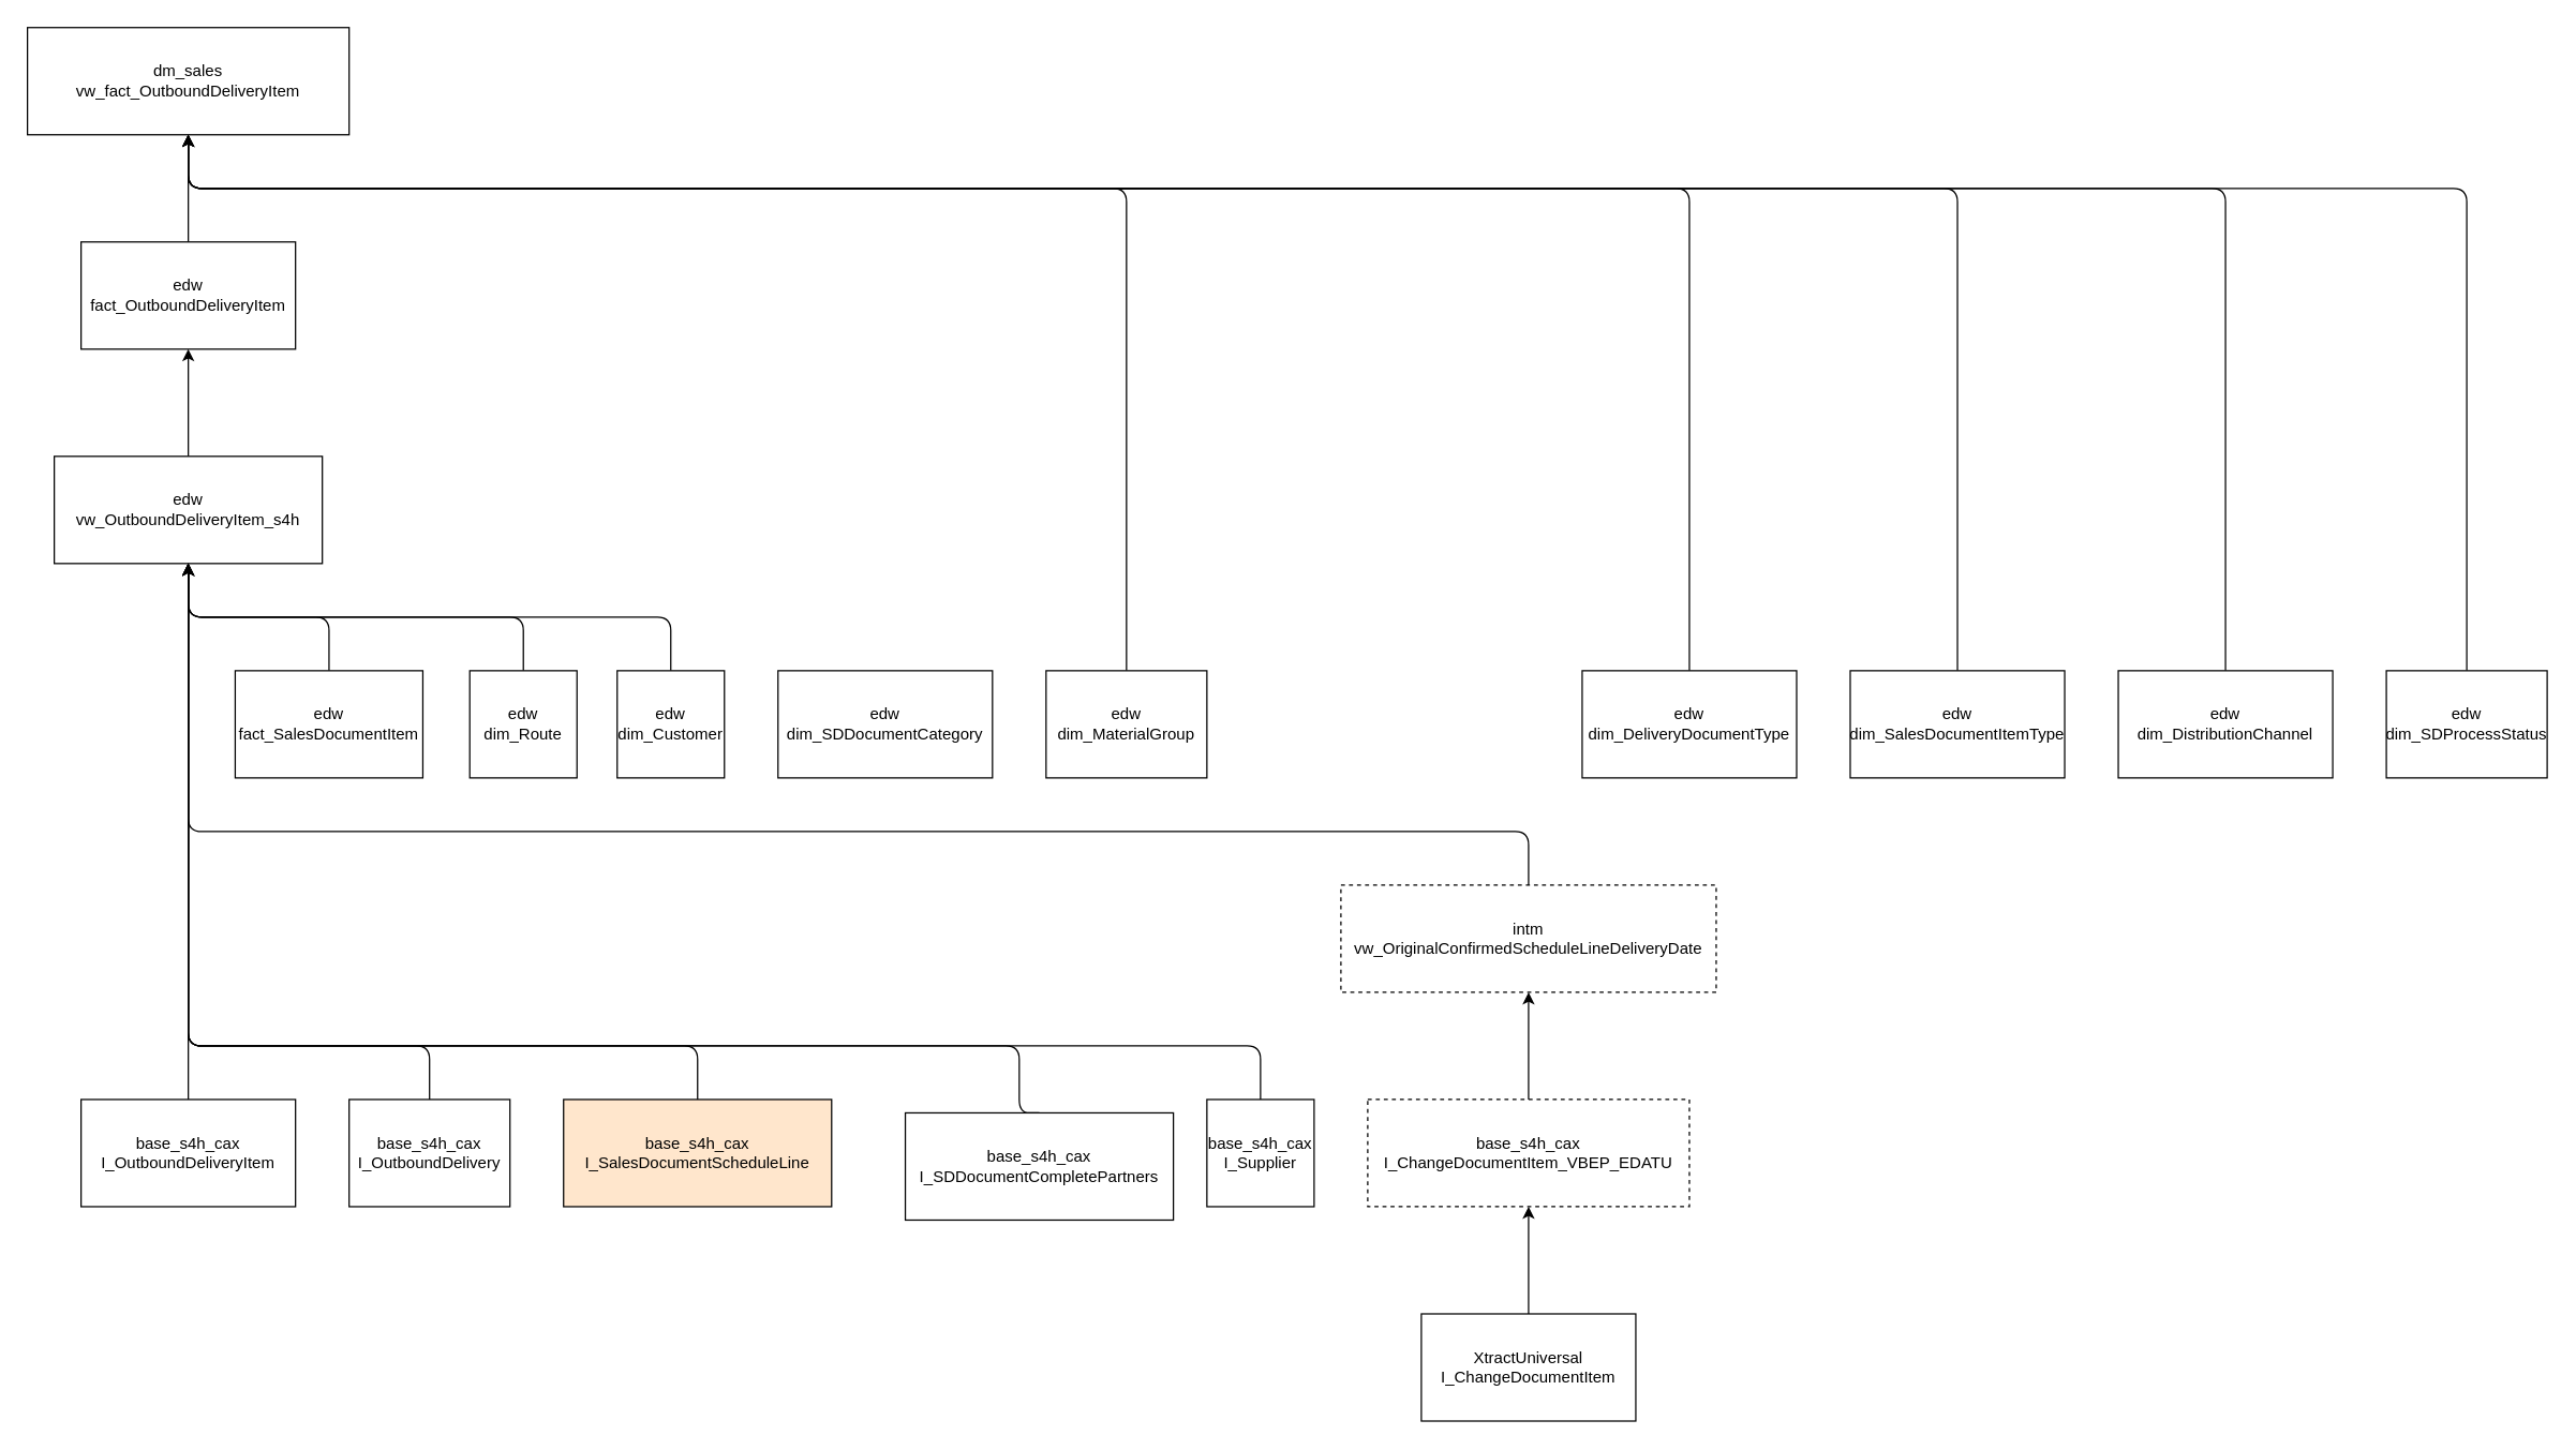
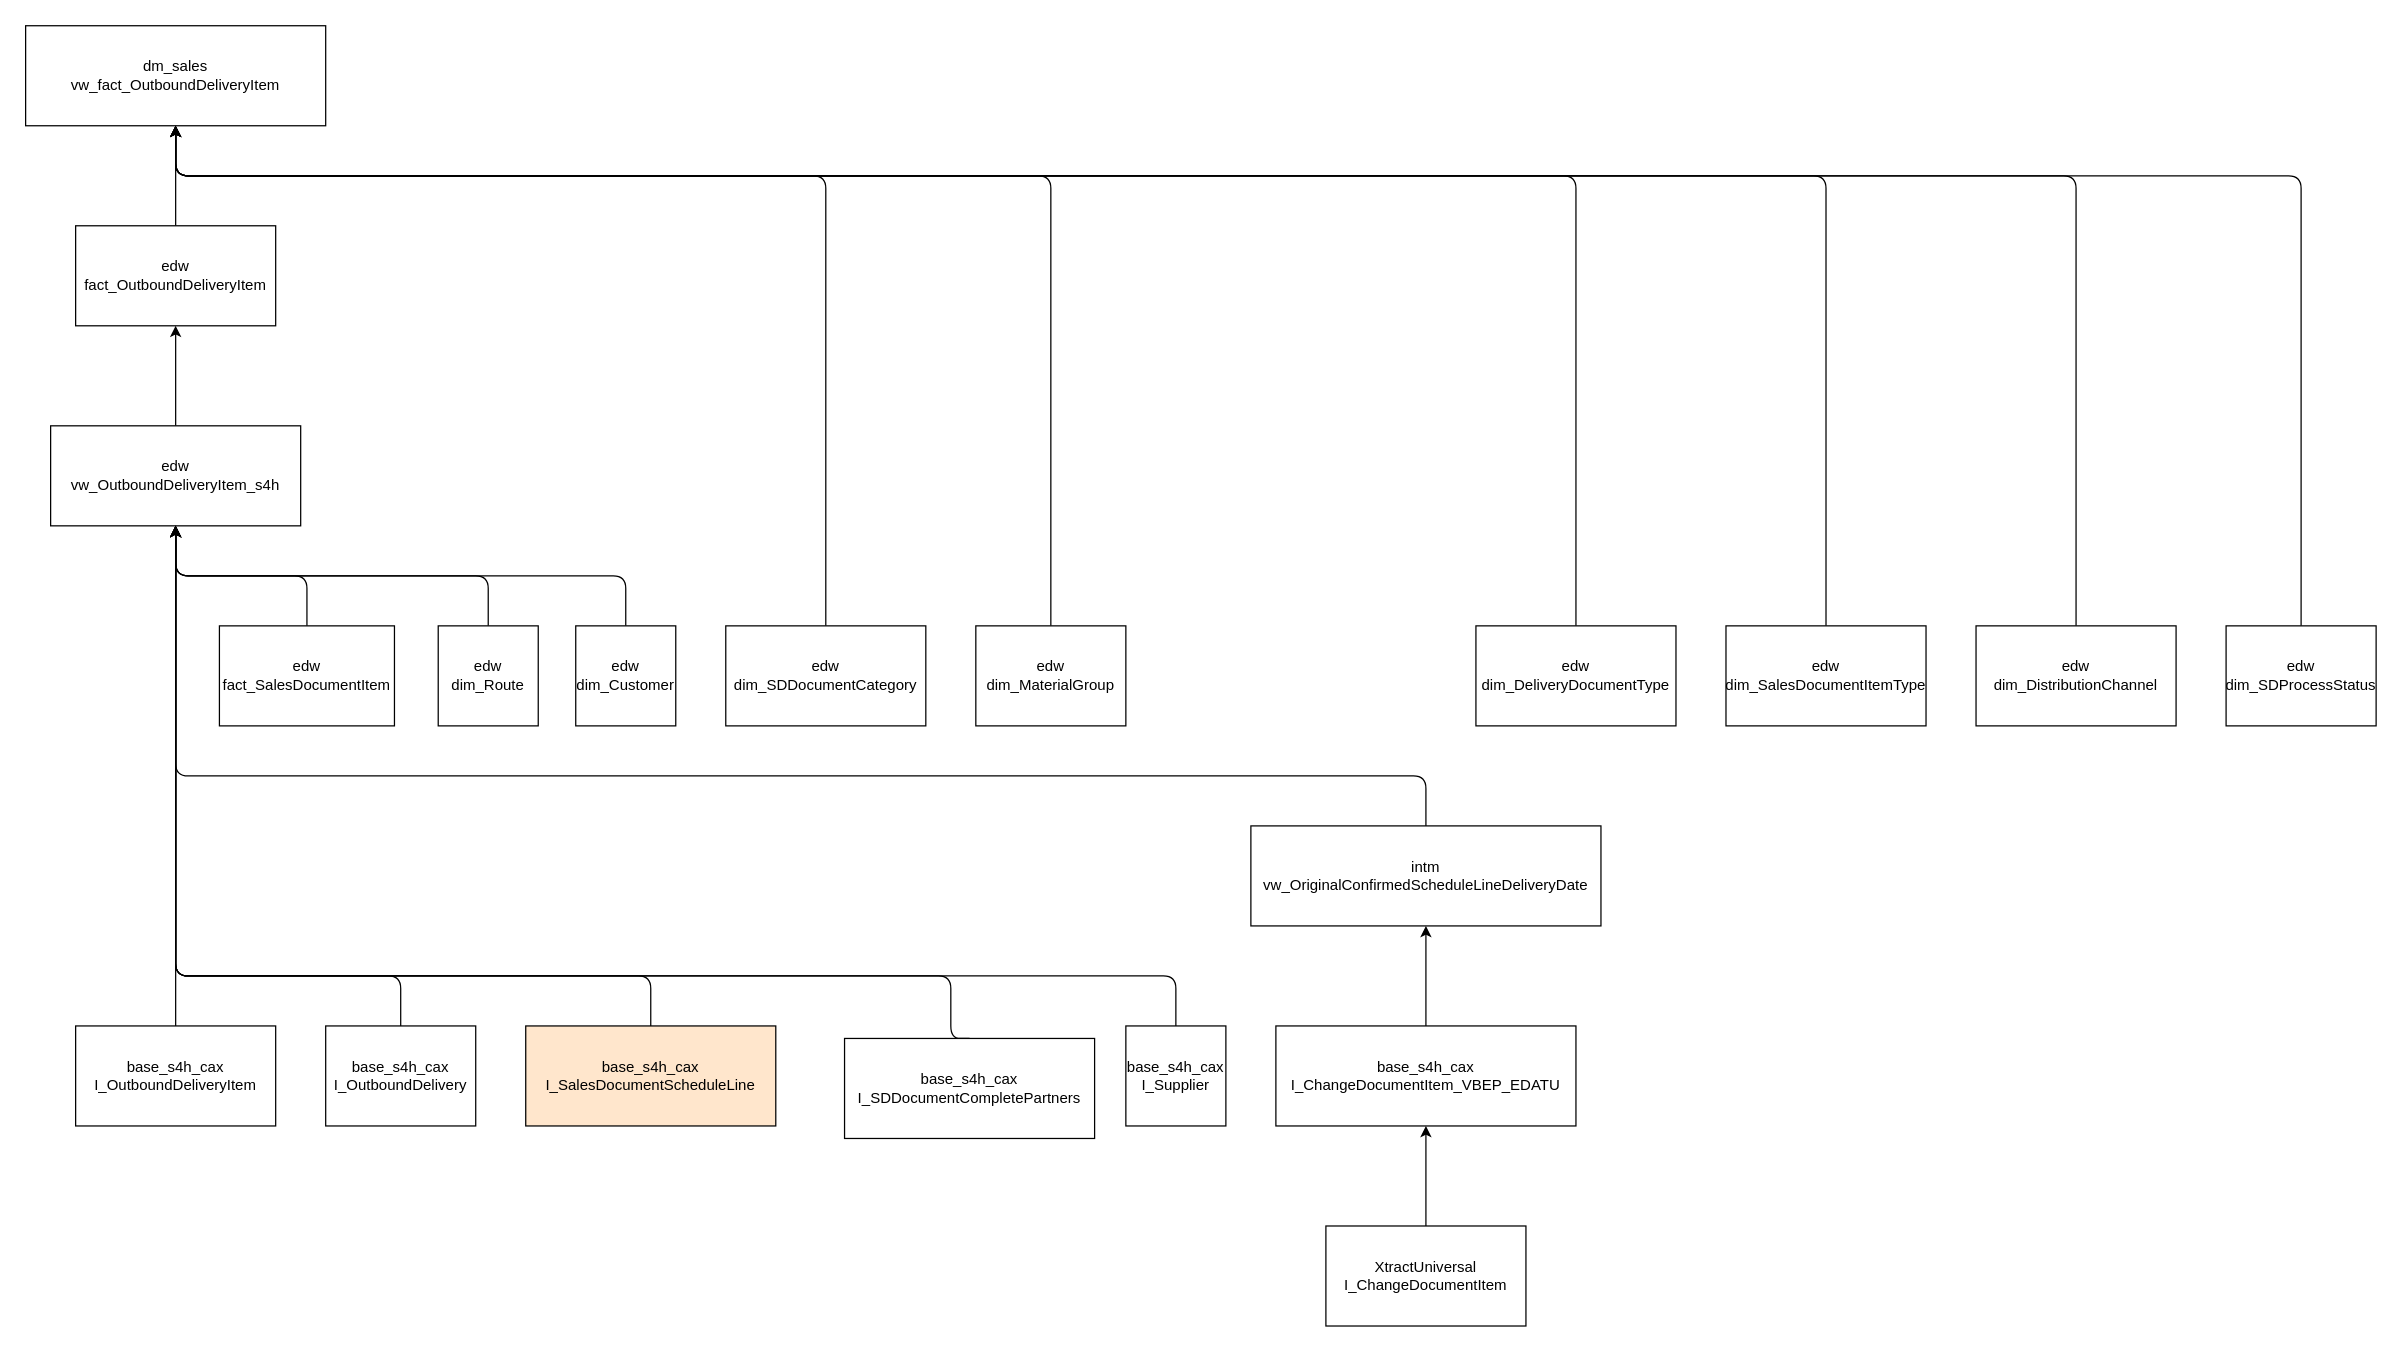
+ <mxCell id="16" style="edgeStyle=orthogonalEdgeStyle;html=1;exitX=0.5;exitY=0;exitDx=0;exitDy=0;entryX=0.5;entryY=1;entryDx=0;entryDy=0;" edge="1" parent="1" source="17" target="13"><mxGeometry relative="1" as="geometry"><Array as="points"><mxPoint x="660" y="140" /><mxPoint x="140" y="140" /></Array></mxGeometry></mxCell>
- <mxCell id="40" value="intm&lt;br&gt;vw_OriginalConfirmedScheduleLineDeliveryDate" style="rounded=0;whiteSpace=wrap;html=1;dashed=1;" vertex="1" parent="1"><mxGeometry x="1000" y="660" width="280" height="80" as="geometry" /></mxCell>
+ <mxCell id="40" value="intm&lt;br&gt;vw_OriginalConfirmedScheduleLineDeliveryDate" style="rounded=0;whiteSpace=wrap;html=1;" vertex="1" parent="1"><mxGeometry x="1000" y="660" width="280" height="80" as="geometry" /></mxCell>
- <mxCell id="6" value="base_s4h_cax&lt;br&gt;I_ChangeDocumentItem_VBEP_EDATU" style="rounded=0;whiteSpace=wrap;html=1;dashed=1;" vertex="1" parent="1"><mxGeometry x="1020" y="820" width="240" height="80" as="geometry" /></mxCell>
+ <mxCell id="6" value="base_s4h_cax&lt;br&gt;I_ChangeDocumentItem_VBEP_EDATU" style="rounded=0;whiteSpace=wrap;html=1;" vertex="1" parent="1"><mxGeometry x="1020" y="820" width="240" height="80" as="geometry" /></mxCell>
